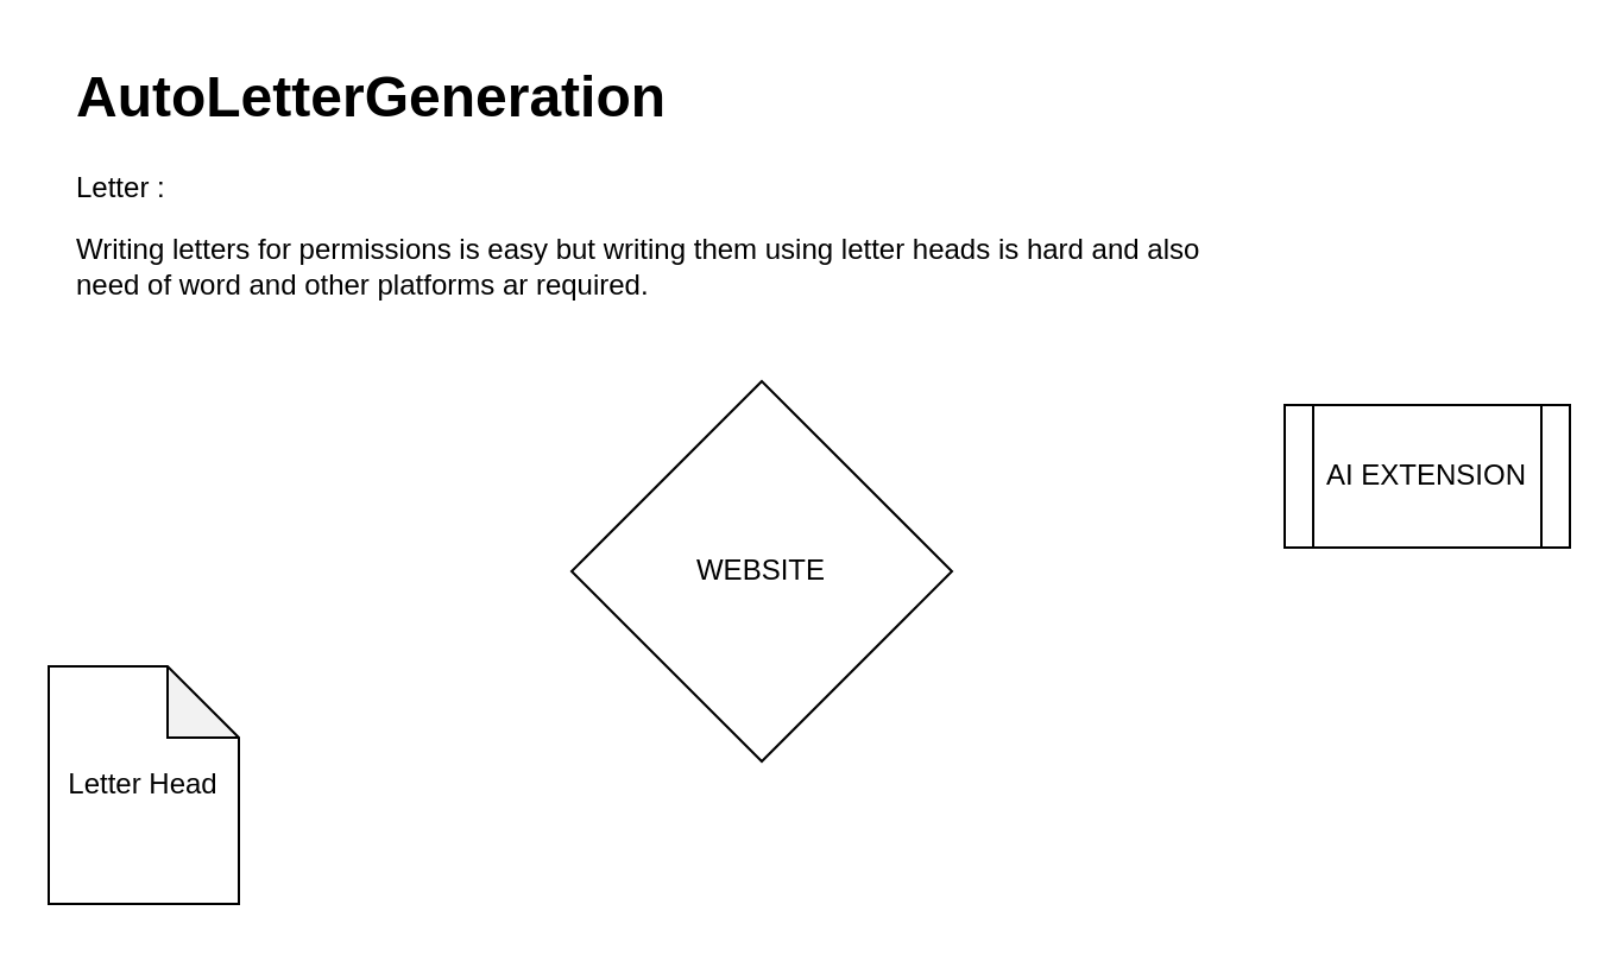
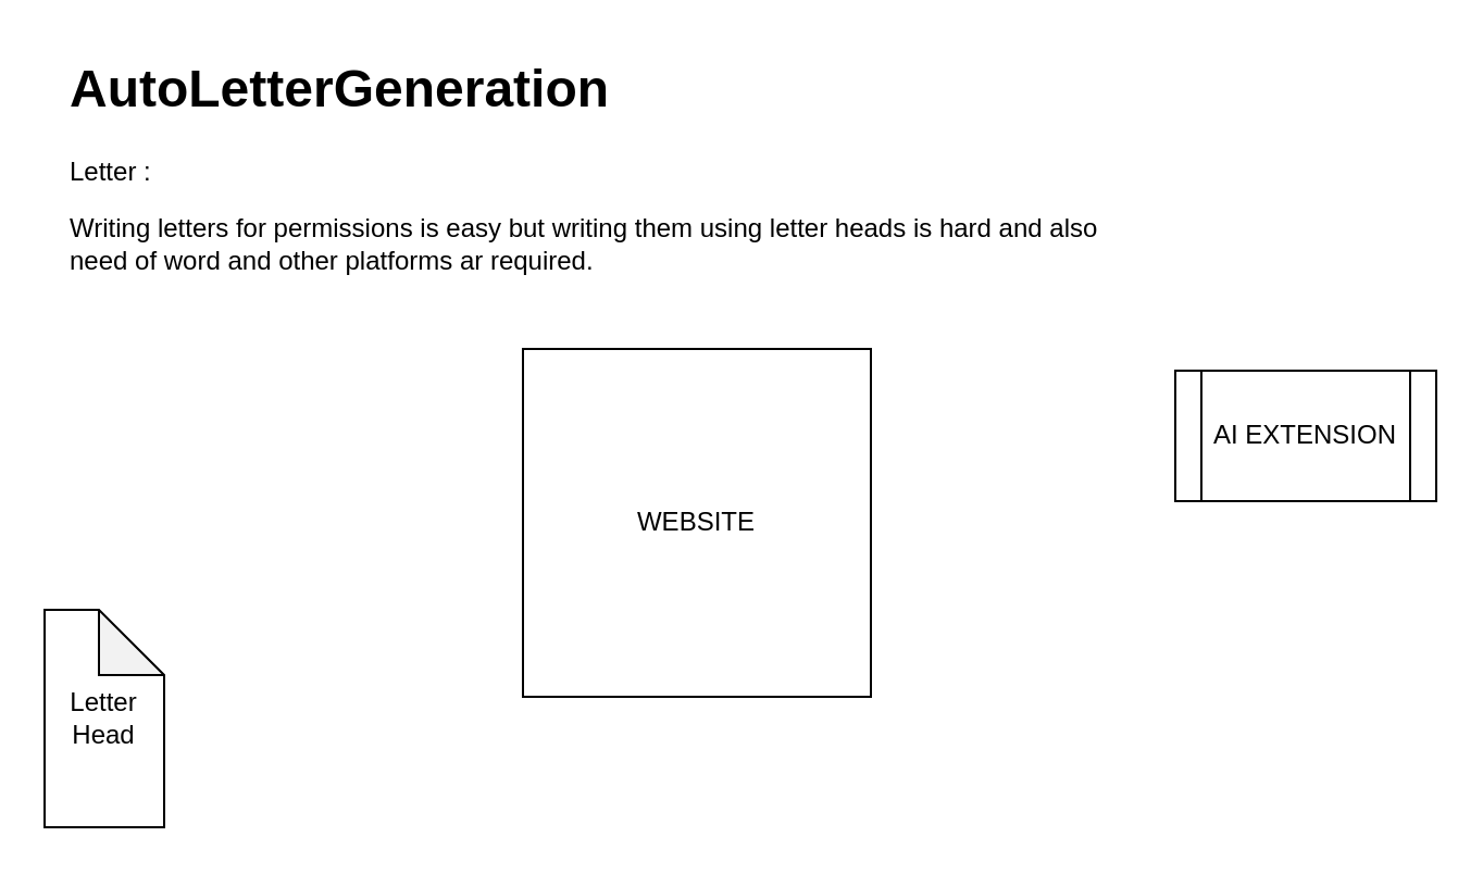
- <mxCell id="3" value="WEBSITE" style="rhombus;whiteSpace=wrap;html=1;aspect=fixed;" vertex="1" parent="1"><mxGeometry x="240" y="160" width="160" height="160" as="geometry" /></mxCell>
+ <mxCell id="3" value="WEBSITE" style="whiteSpace=wrap;html=1;aspect=fixed;" vertex="1" parent="1"><mxGeometry x="240" y="160" width="160" height="160" as="geometry" /></mxCell>
- <mxCell id="4" value="Letter Head" style="shape=note;whiteSpace=wrap;html=1;backgroundOutline=1;darkOpacity=0.05;" vertex="1" parent="1"><mxGeometry x="20" y="280" width="80" height="100" as="geometry" /></mxCell>
+ <mxCell id="4" value="Letter Head" style="shape=note;whiteSpace=wrap;html=1;backgroundOutline=1;darkOpacity=0.05;" vertex="1" parent="1"><mxGeometry x="20" y="280" width="55" height="100" as="geometry" /></mxCell>
